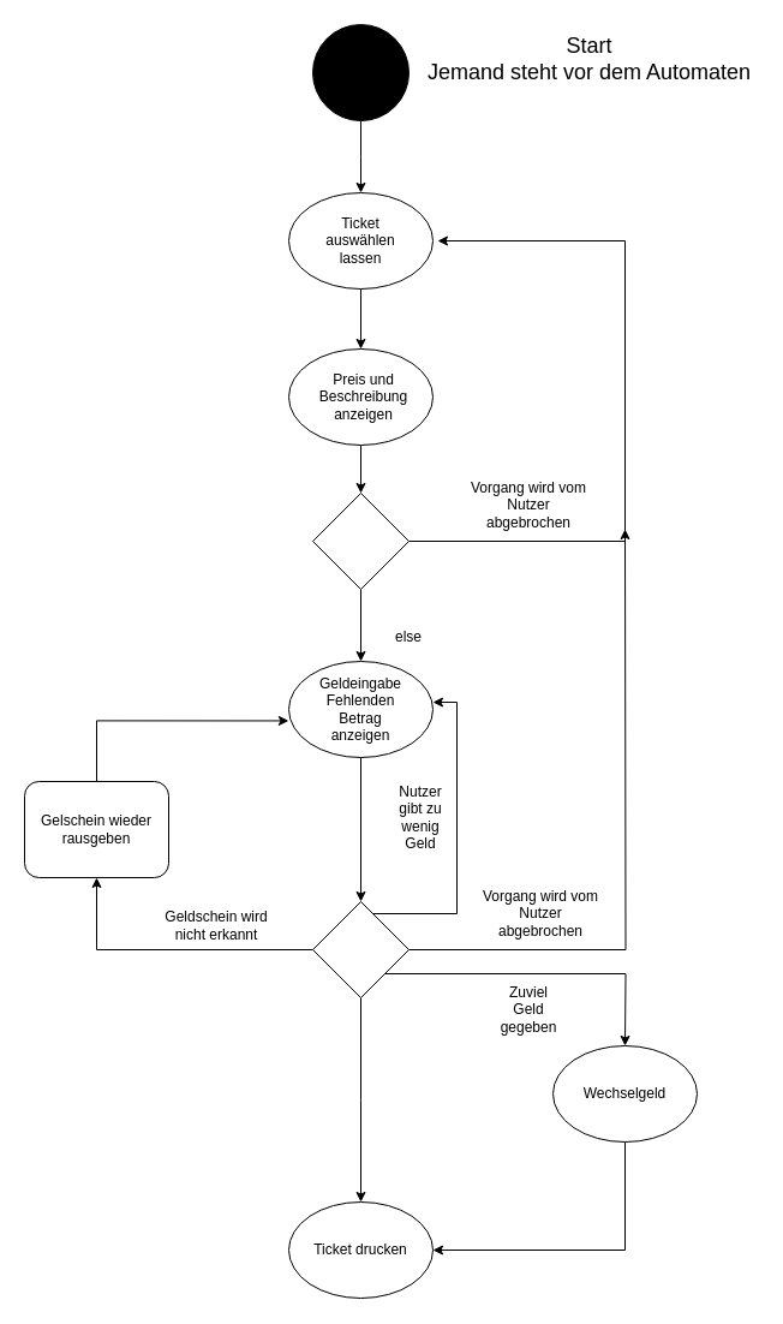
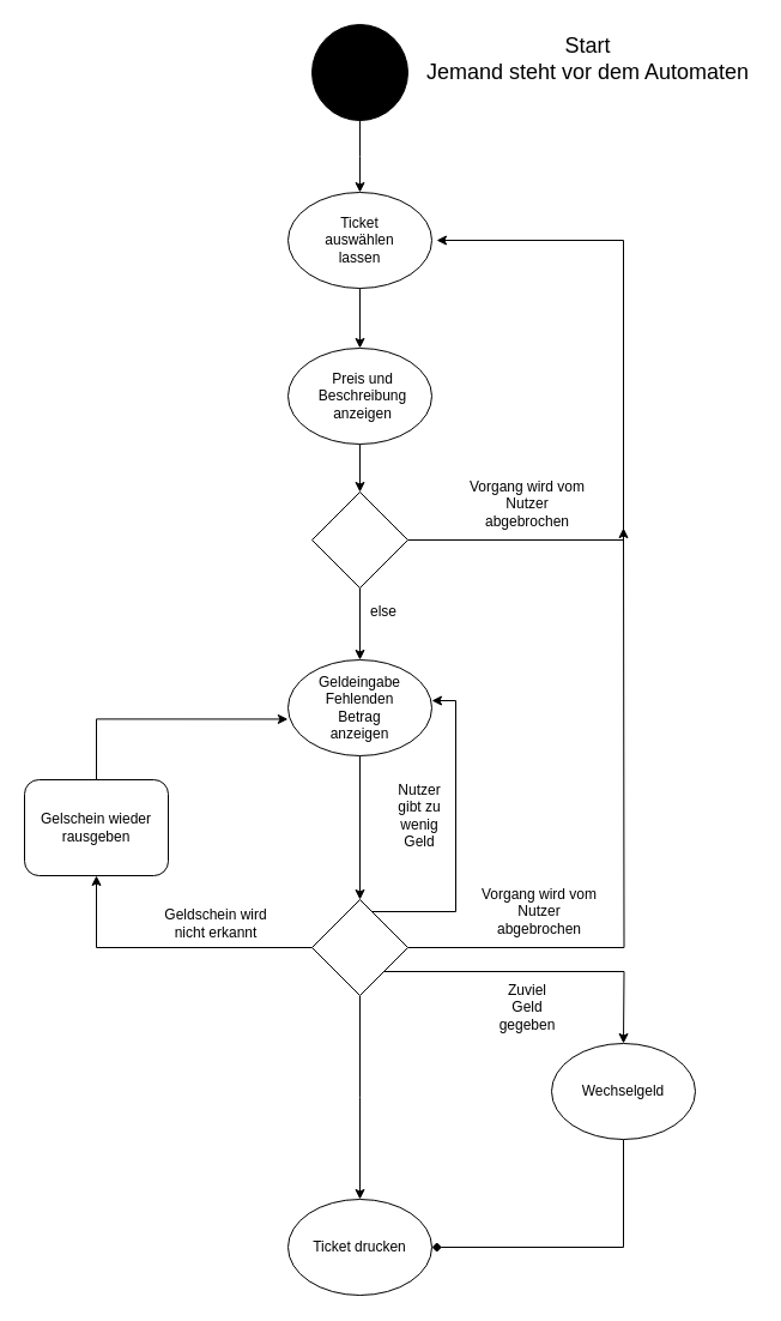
- <mxCell id="33" value="else&lt;br&gt;" style="text;html=1;strokeColor=none;fillColor=none;align=center;verticalAlign=middle;whiteSpace=wrap;rounded=0;" parent="1" vertex="1"><mxGeometry x="320" y="520" width="40" height="20" as="geometry" /></mxCell>
+ <mxCell id="33" value="else&lt;br&gt;" style="text;html=1;strokeColor=none;fillColor=none;align=center;verticalAlign=middle;whiteSpace=wrap;rounded=0;" parent="1" vertex="1"><mxGeometry x="300" y="500" width="40" height="20" as="geometry" /></mxCell>
- <mxCell id="27" style="edgeStyle=orthogonalEdgeStyle;rounded=0;orthogonalLoop=1;jettySize=auto;html=1;exitX=0.5;exitY=1;exitDx=0;exitDy=0;entryX=1;entryY=0.5;entryDx=0;entryDy=0;" parent="1" source="28" target="26" edge="1"><mxGeometry relative="1" as="geometry"><mxPoint x="470" y="1040" as="targetPoint" /><Array as="points"><mxPoint x="520" y="1040" /></Array></mxGeometry></mxCell>
+ <mxCell id="27" style="edgeStyle=orthogonalEdgeStyle;rounded=0;orthogonalLoop=1;jettySize=auto;html=1;exitX=0.5;exitY=1;exitDx=0;exitDy=0;entryX=1;entryY=0.5;entryDx=0;entryDy=0;endArrow=diamond;" parent="1" source="28" target="26" edge="1"><mxGeometry relative="1" as="geometry"><mxPoint x="470" y="1040" as="targetPoint" /><Array as="points"><mxPoint x="520" y="1040" /></Array></mxGeometry></mxCell>
